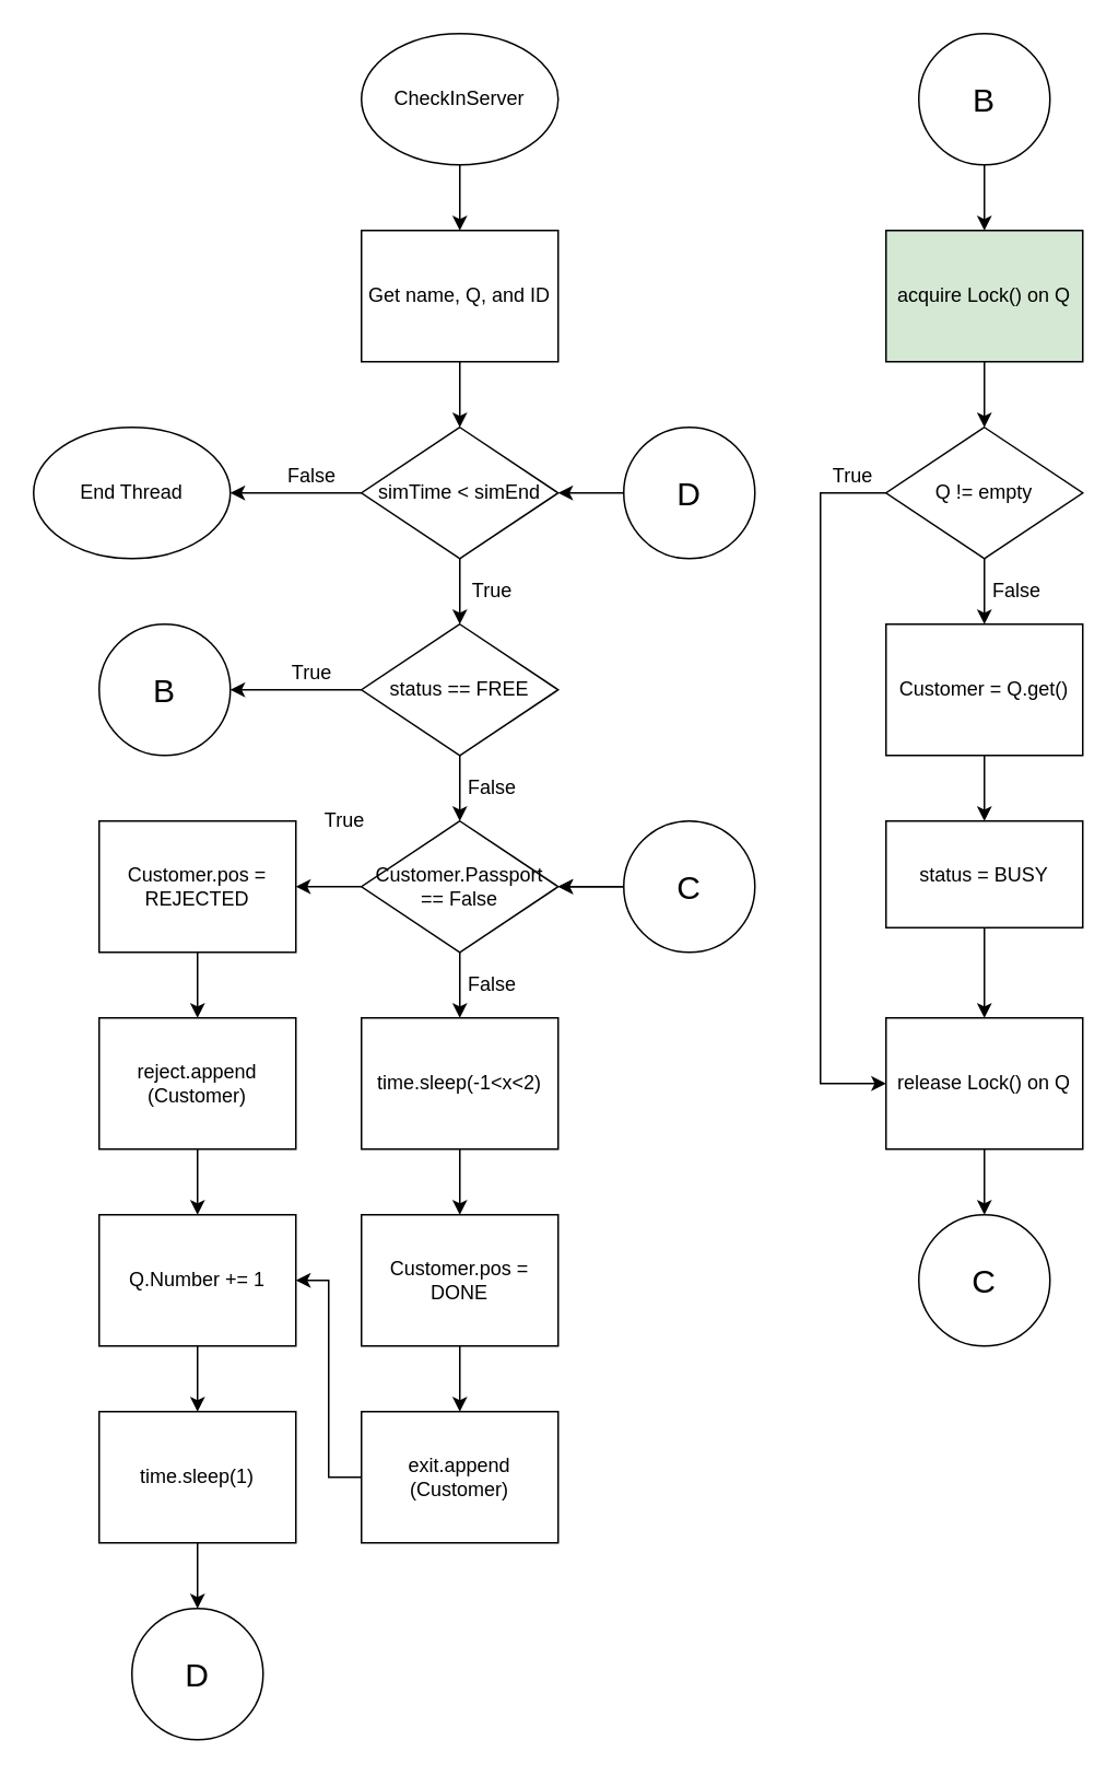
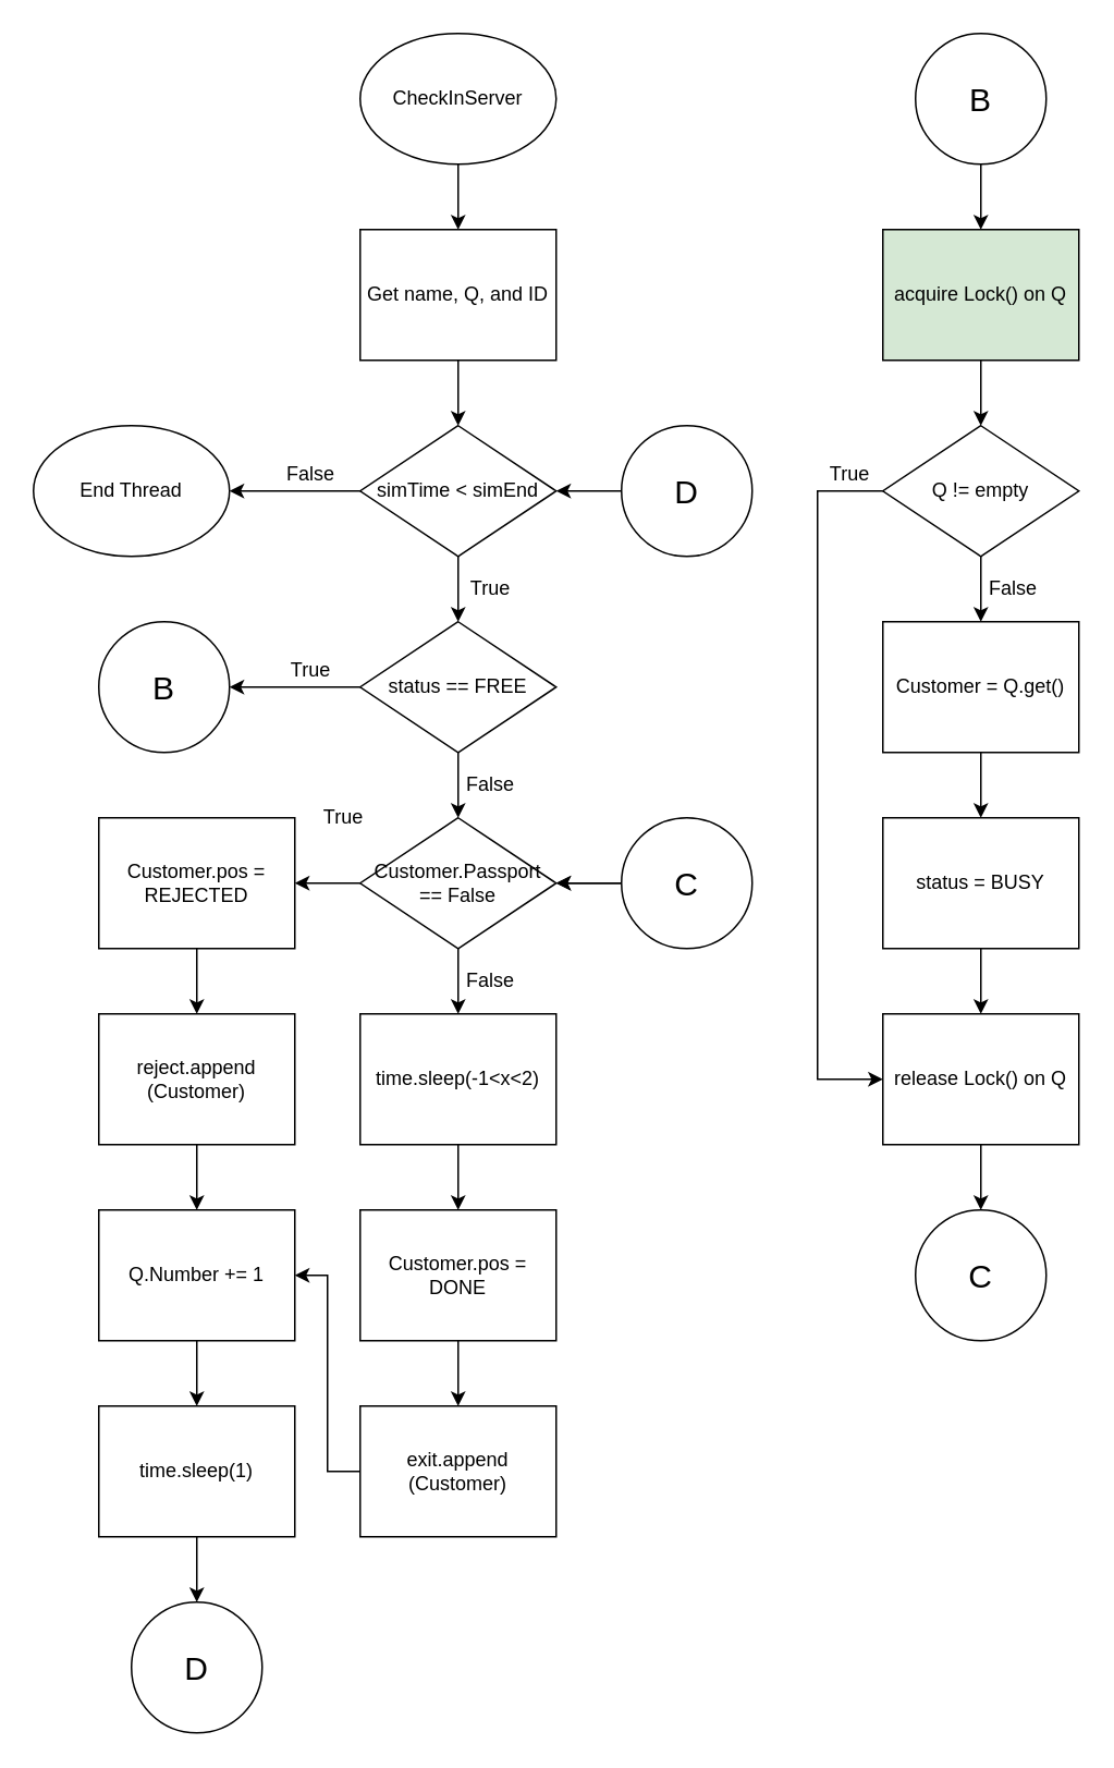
- <mxCell id="27" value="status = BUSY" style="rounded=0;whiteSpace=wrap;html=1;" parent="1" vertex="1"><mxGeometry x="540" y="500" width="120" height="65" as="geometry" /></mxCell>
+ <mxCell id="27" value="status = BUSY" style="rounded=0;whiteSpace=wrap;html=1;" parent="1" vertex="1"><mxGeometry x="540" y="500" width="120" height="80" as="geometry" /></mxCell>
